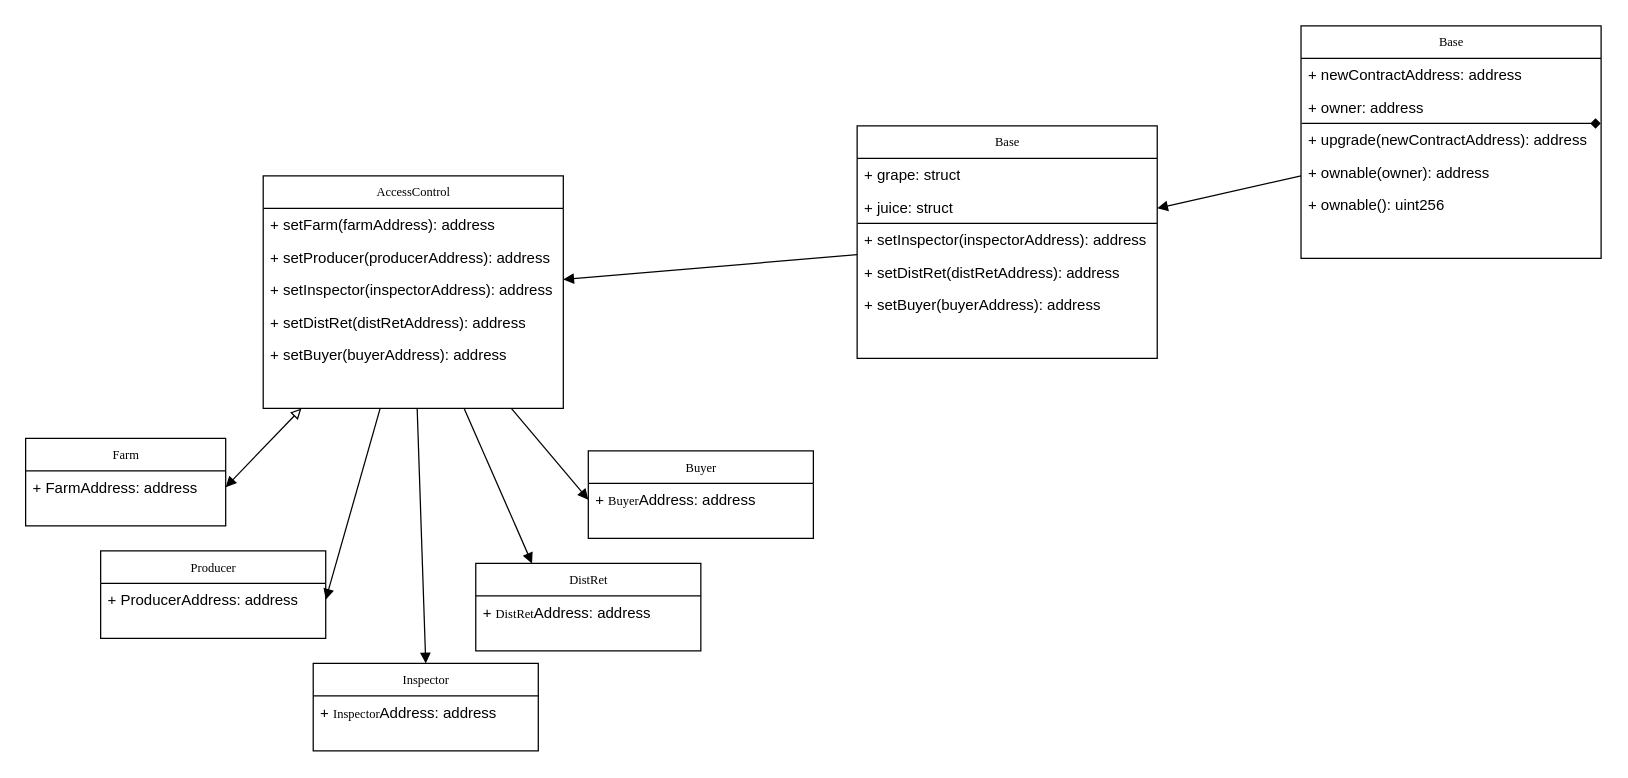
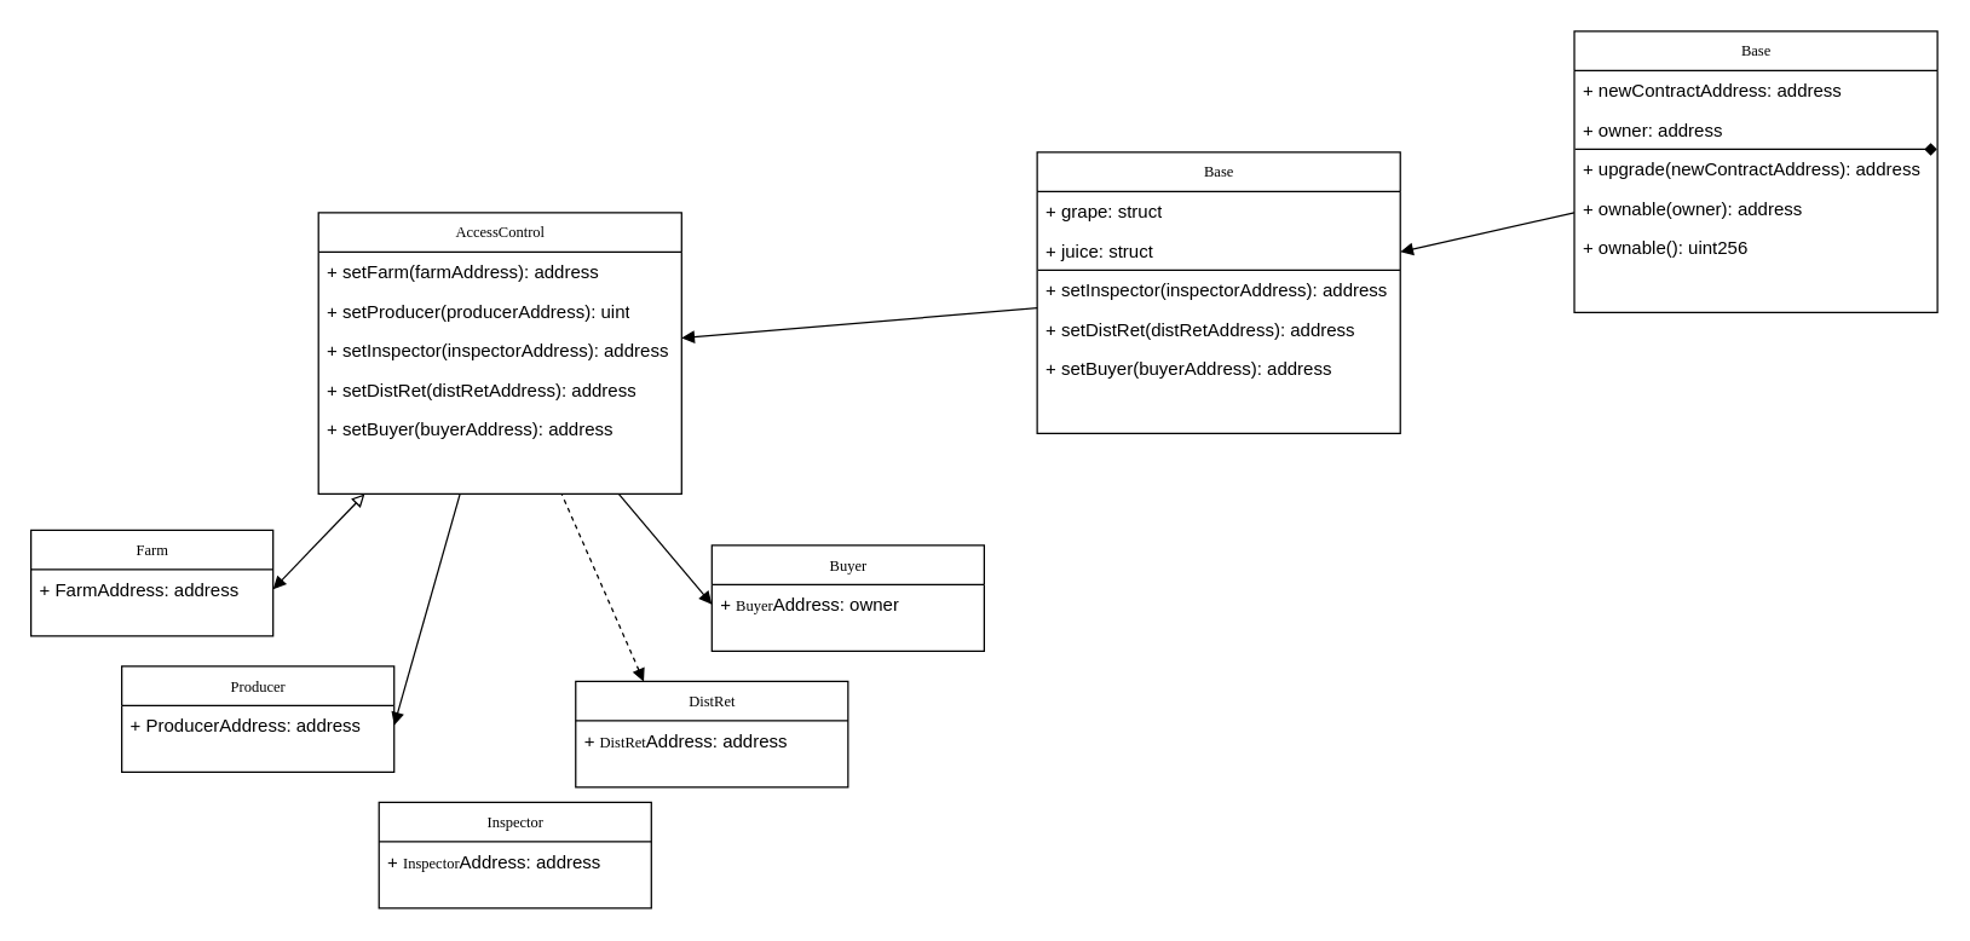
- <mxCell id="4" value="+ setProducer(producerAddress): address" style="text;html=1;strokeColor=none;fillColor=none;align=left;verticalAlign=top;spacingLeft=4;spacingRight=4;whiteSpace=wrap;overflow=hidden;rotatable=0;points=[[0,0.5],[1,0.5]];portConstraint=eastwest;" parent="2" vertex="1"><mxGeometry y="52" width="240" height="26" as="geometry" /></mxCell>
+ <mxCell id="4" value="+ setProducer(producerAddress): uint" style="text;html=1;strokeColor=none;fillColor=none;align=left;verticalAlign=top;spacingLeft=4;spacingRight=4;whiteSpace=wrap;overflow=hidden;rotatable=0;points=[[0,0.5],[1,0.5]];portConstraint=eastwest;" parent="2" vertex="1"><mxGeometry y="52" width="240" height="26" as="geometry" /></mxCell>
- <mxCell id="15" style="edgeStyle=none;rounded=0;orthogonalLoop=1;jettySize=auto;html=1;exitX=0.25;exitY=0;exitDx=0;exitDy=0;startArrow=block;startFill=1;endArrow=none;endFill=0;" edge="1" parent="1" source="16" target="2"><mxGeometry relative="1" as="geometry" /></mxCell>
+ <mxCell id="15" style="edgeStyle=none;rounded=0;orthogonalLoop=1;jettySize=auto;html=1;exitX=0.25;exitY=0;exitDx=0;exitDy=0;startArrow=block;startFill=1;endArrow=none;endFill=0;dashed=1;" edge="1" parent="1" source="16" target="2"><mxGeometry relative="1" as="geometry" /></mxCell>
- <mxCell id="19" value="&lt;div style=&quot;text-align: center&quot;&gt;&lt;span&gt;+ &lt;font face=&quot;verdana&quot;&gt;&lt;span style=&quot;font-size: 10px&quot;&gt;Buyer&lt;/span&gt;&lt;/font&gt;&lt;/span&gt;&lt;span&gt;Address: address&lt;/span&gt;&lt;/div&gt;" style="text;html=1;strokeColor=none;fillColor=none;align=left;verticalAlign=top;spacingLeft=4;spacingRight=4;whiteSpace=wrap;overflow=hidden;rotatable=0;points=[[0,0.5],[1,0.5]];portConstraint=eastwest;" vertex="1" parent="18"><mxGeometry y="26" width="180" height="26" as="geometry" /></mxCell>
+ <mxCell id="19" value="&lt;div style=&quot;text-align: center&quot;&gt;&lt;span&gt;+ &lt;font face=&quot;verdana&quot;&gt;&lt;span style=&quot;font-size: 10px&quot;&gt;Buyer&lt;/span&gt;&lt;/font&gt;&lt;/span&gt;&lt;span&gt;Address: owner&lt;/span&gt;&lt;/div&gt;" style="text;html=1;strokeColor=none;fillColor=none;align=left;verticalAlign=top;spacingLeft=4;spacingRight=4;whiteSpace=wrap;overflow=hidden;rotatable=0;points=[[0,0.5],[1,0.5]];portConstraint=eastwest;" vertex="1" parent="18"><mxGeometry y="26" width="180" height="26" as="geometry" /></mxCell>
- <mxCell id="12" style="edgeStyle=none;rounded=0;orthogonalLoop=1;jettySize=auto;html=1;exitX=0.5;exitY=0;exitDx=0;exitDy=0;startArrow=block;startFill=1;endArrow=none;endFill=0;" edge="1" parent="1" source="13" target="2"><mxGeometry relative="1" as="geometry" /></mxCell>
